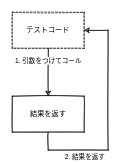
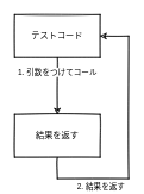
- <mxCell id="4" value="テストコード" style="rounded=0;whiteSpace=wrap;html=1;sketch=1;dashed=1;" parent="1" vertex="1"><mxGeometry x="20" y="20" width="120" height="60" as="geometry" /></mxCell>
+ <mxCell id="4" value="テストコード" style="rounded=0;whiteSpace=wrap;html=1;sketch=1;" parent="1" vertex="1"><mxGeometry x="20" y="20" width="120" height="60" as="geometry" /></mxCell>
